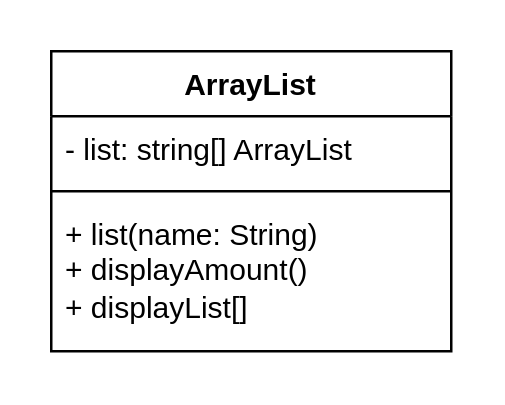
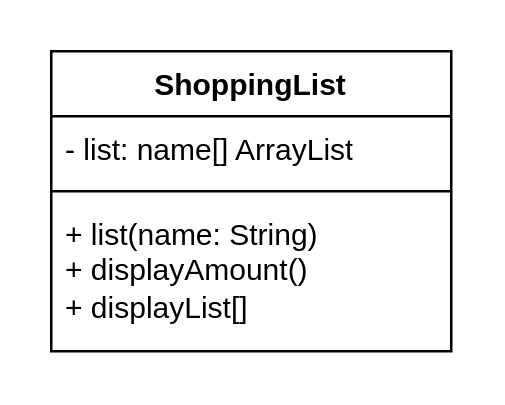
- <mxCell id="2" value="ArrayList" style="swimlane;fontStyle=1;align=center;verticalAlign=top;childLayout=stackLayout;horizontal=1;startSize=26;horizontalStack=0;resizeParent=1;resizeParentMax=0;resizeLast=0;collapsible=1;marginBottom=0;whiteSpace=wrap;html=1;" vertex="1" parent="1"><mxGeometry x="20" y="20" width="160" height="120" as="geometry" /></mxCell>
+ <mxCell id="2" value="ShoppingList" style="swimlane;fontStyle=1;align=center;verticalAlign=top;childLayout=stackLayout;horizontal=1;startSize=26;horizontalStack=0;resizeParent=1;resizeParentMax=0;resizeLast=0;collapsible=1;marginBottom=0;whiteSpace=wrap;html=1;" vertex="1" parent="1"><mxGeometry x="20" y="20" width="160" height="120" as="geometry" /></mxCell>
- <mxCell id="3" value="- list: string[] ArrayList" style="text;strokeColor=none;fillColor=none;align=left;verticalAlign=top;spacingLeft=4;spacingRight=4;overflow=hidden;rotatable=0;points=[[0,0.5],[1,0.5]];portConstraint=eastwest;whiteSpace=wrap;html=1;" vertex="1" parent="2"><mxGeometry y="26" width="160" height="26" as="geometry" /></mxCell>
+ <mxCell id="3" value="- list: name[] ArrayList" style="text;strokeColor=none;fillColor=none;align=left;verticalAlign=top;spacingLeft=4;spacingRight=4;overflow=hidden;rotatable=0;points=[[0,0.5],[1,0.5]];portConstraint=eastwest;whiteSpace=wrap;html=1;" vertex="1" parent="2"><mxGeometry y="26" width="160" height="26" as="geometry" /></mxCell>
